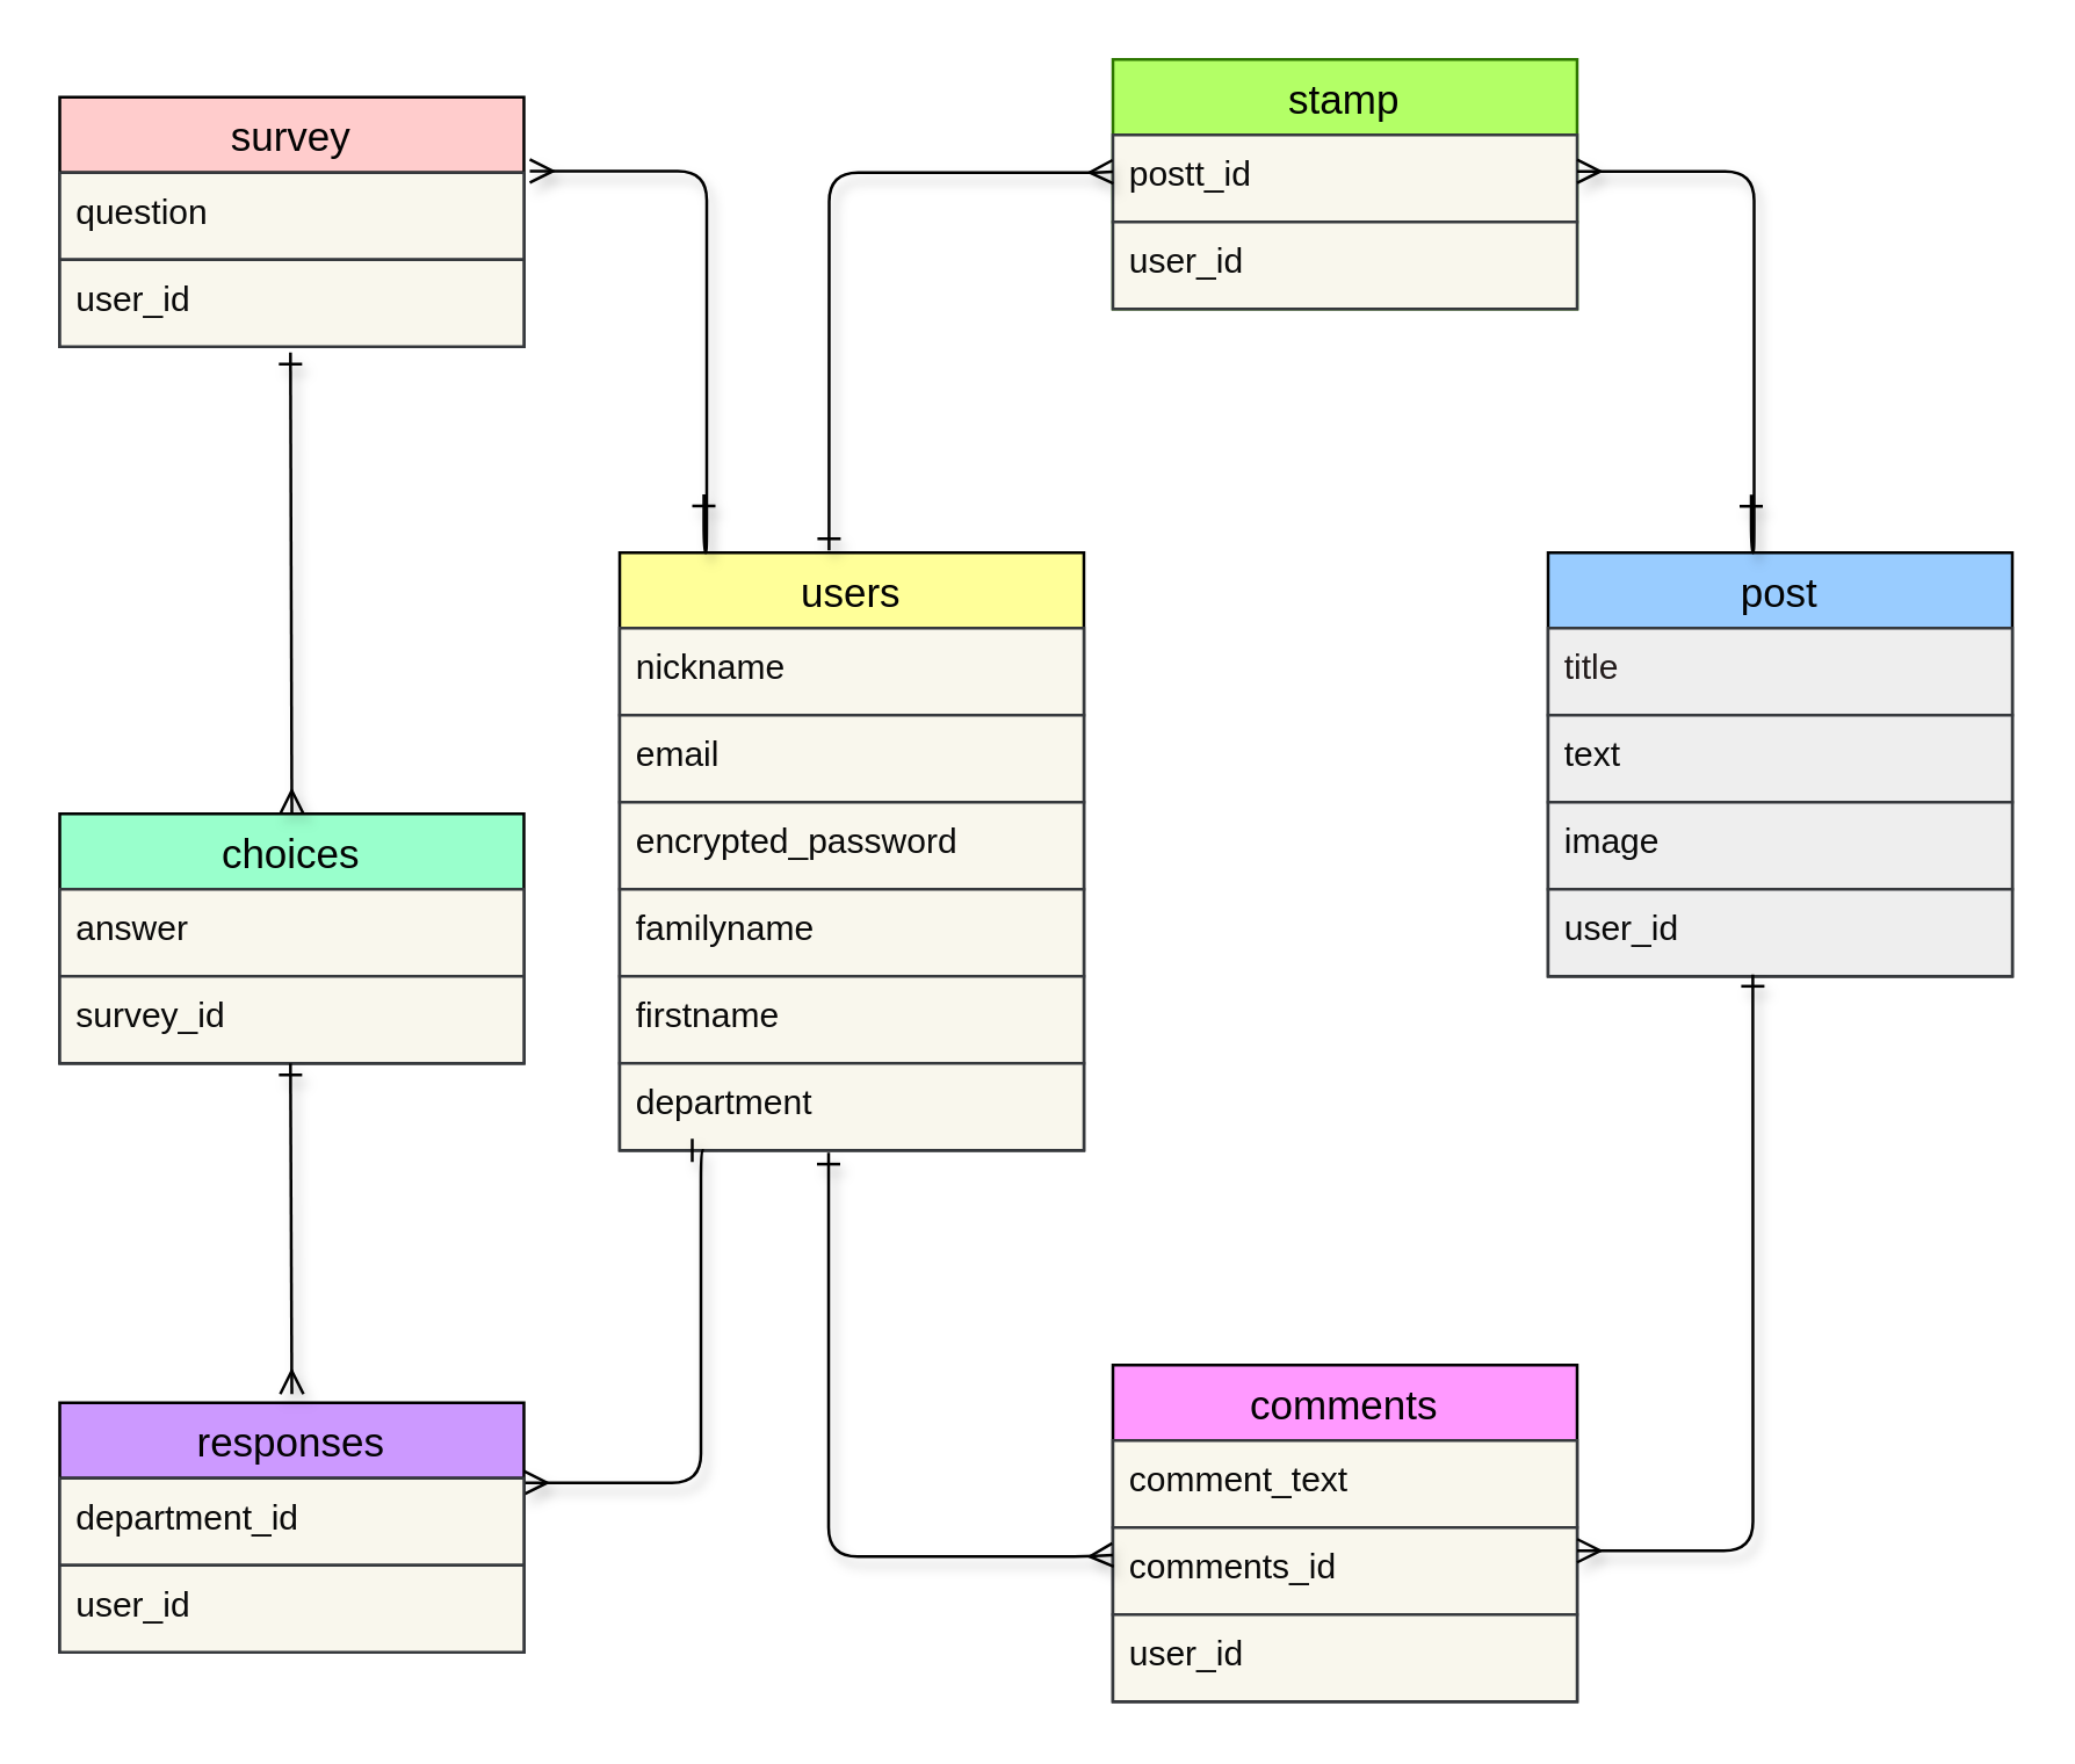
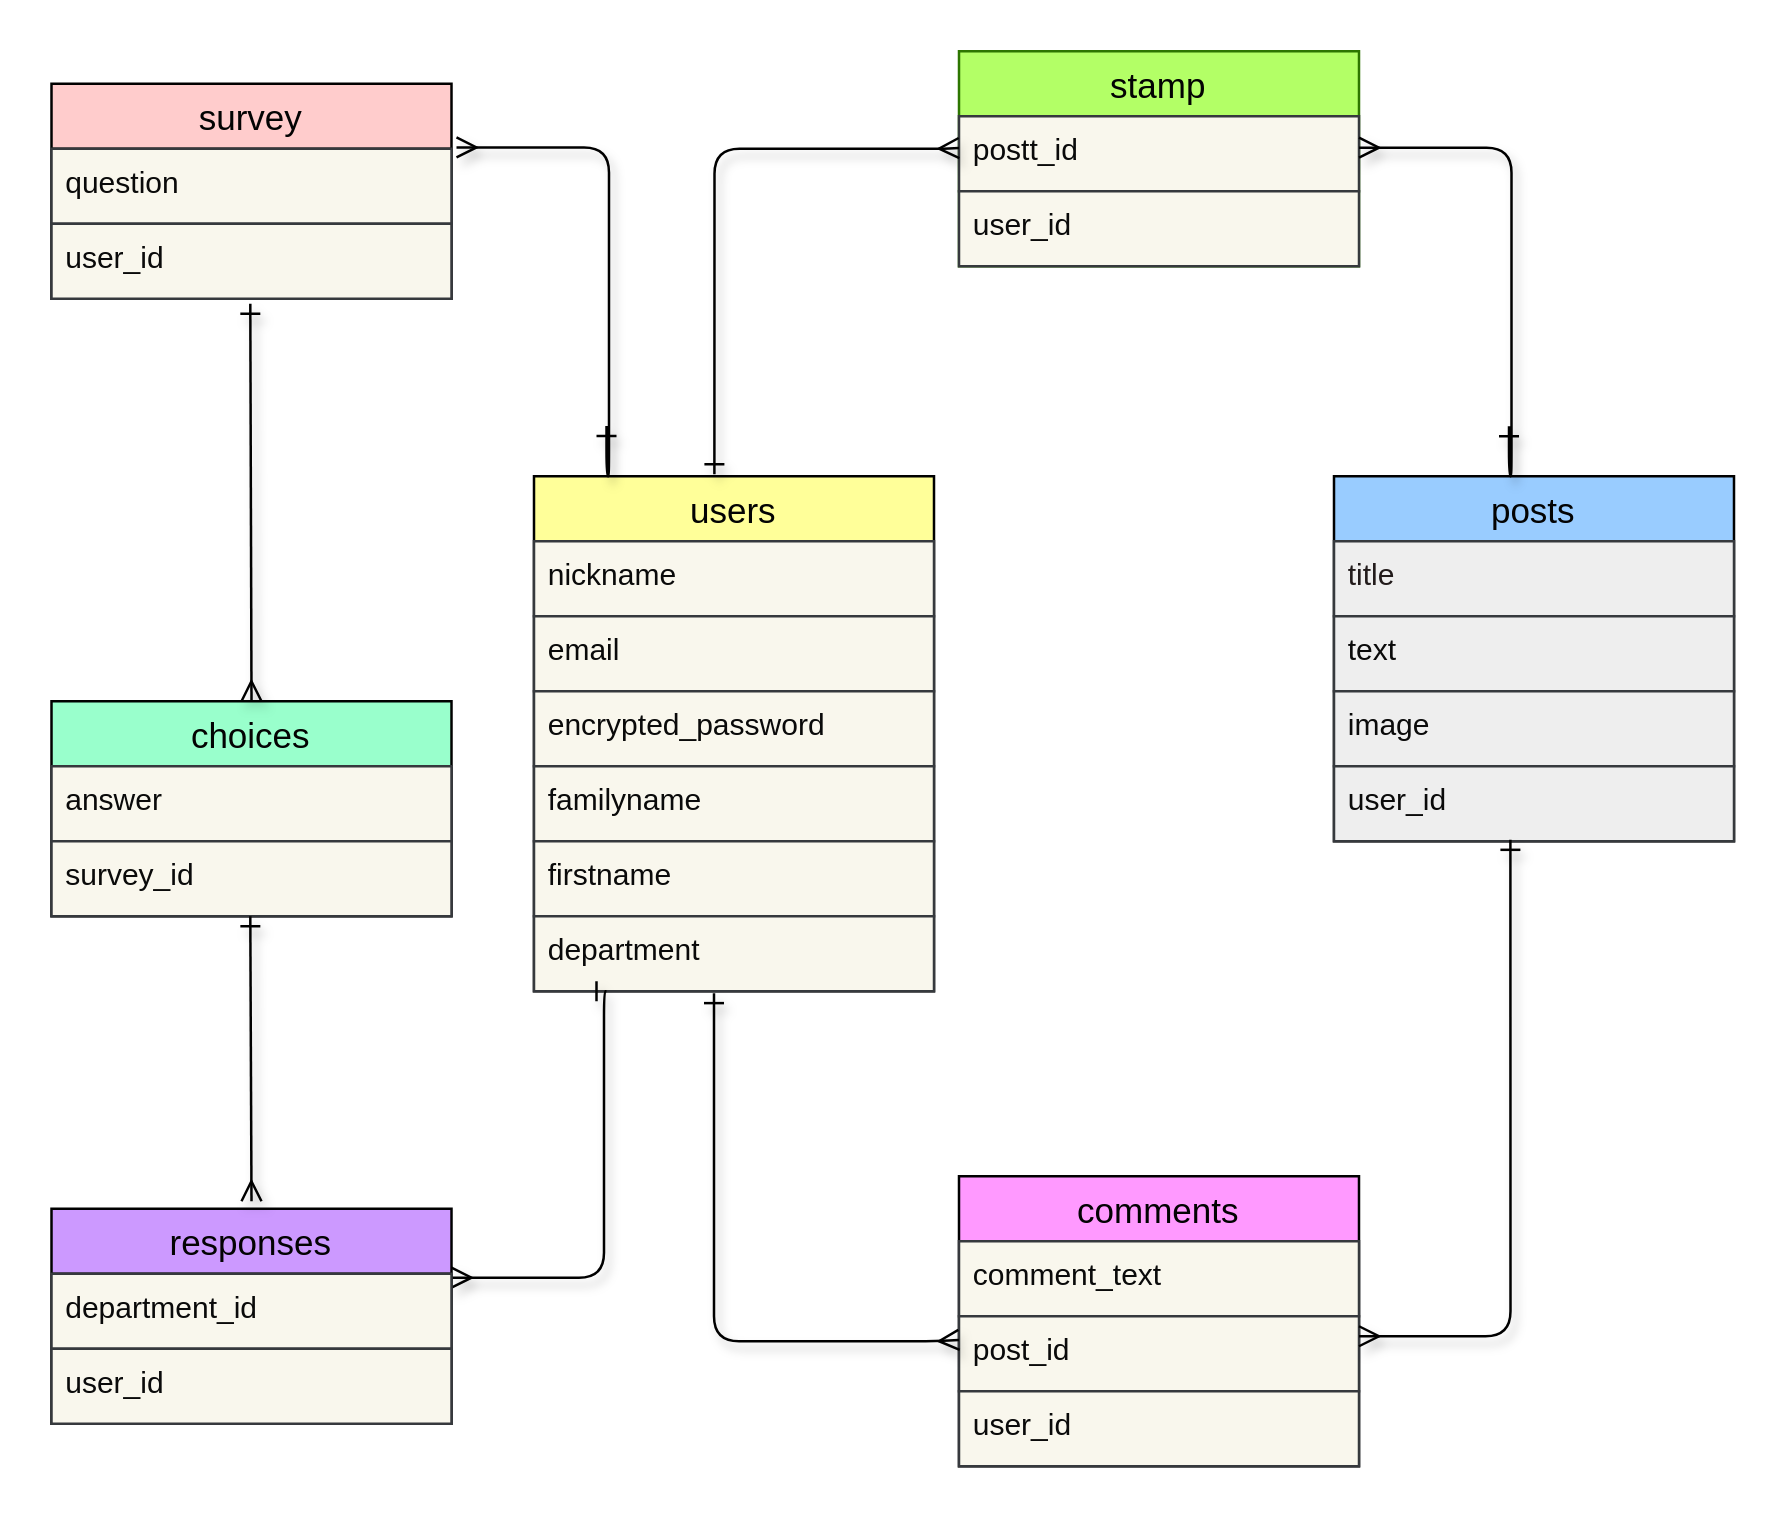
- <mxCell id="9" value="post" style="swimlane;fontStyle=0;childLayout=stackLayout;horizontal=1;startSize=26;horizontalStack=0;resizeParent=1;resizeParentMax=0;resizeLast=0;collapsible=1;marginBottom=0;align=center;fontSize=14;fillColor=#99CCFF;fontColor=#030303;" parent="1" vertex="1"><mxGeometry x="533" y="190" width="160" height="146" as="geometry" /></mxCell>
+ <mxCell id="9" value="posts" style="swimlane;fontStyle=0;childLayout=stackLayout;horizontal=1;startSize=26;horizontalStack=0;resizeParent=1;resizeParentMax=0;resizeLast=0;collapsible=1;marginBottom=0;align=center;fontSize=14;fillColor=#99CCFF;fontColor=#030303;" parent="1" vertex="1"><mxGeometry x="533" y="190" width="160" height="146" as="geometry" /></mxCell>
- <mxCell id="16" value="comments_id" style="text;strokeColor=#36393d;fillColor=#f9f7ed;spacingLeft=4;spacingRight=4;overflow=hidden;rotatable=0;points=[[0,0.5],[1,0.5]];portConstraint=eastwest;fontSize=12;labelBackgroundColor=none;labelBorderColor=none;fontColor=#0A0A0A;" parent="14" vertex="1"><mxGeometry y="56" width="160" height="30" as="geometry" /></mxCell>
+ <mxCell id="16" value="post_id" style="text;strokeColor=#36393d;fillColor=#f9f7ed;spacingLeft=4;spacingRight=4;overflow=hidden;rotatable=0;points=[[0,0.5],[1,0.5]];portConstraint=eastwest;fontSize=12;labelBackgroundColor=none;labelBorderColor=none;fontColor=#0A0A0A;" parent="14" vertex="1"><mxGeometry y="56" width="160" height="30" as="geometry" /></mxCell>
